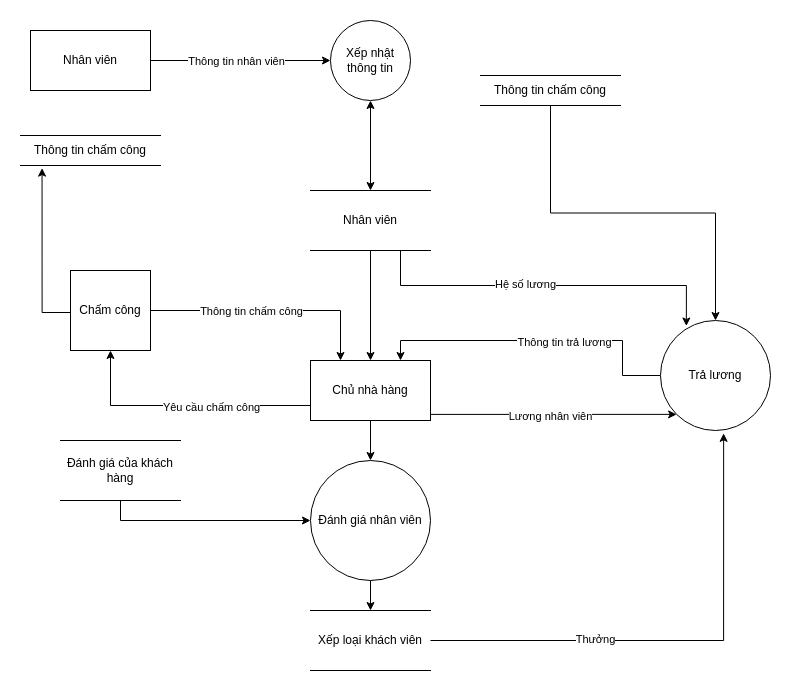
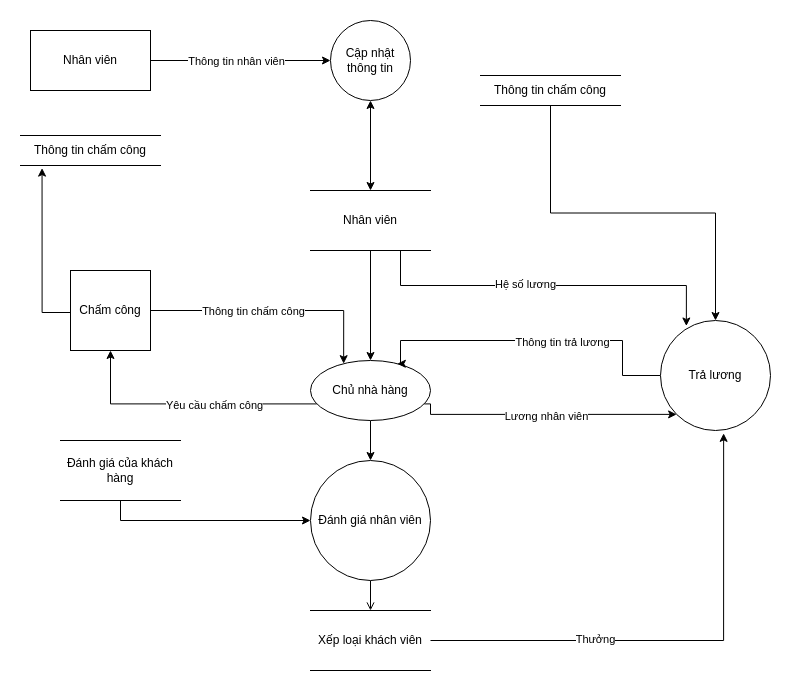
- <mxCell id="13" value="Xếp nhật thông tin" style="ellipse;whiteSpace=wrap;html=1;aspect=fixed;" vertex="1" parent="1"><mxGeometry x="330" y="20" width="80" height="80" as="geometry" /></mxCell>
+ <mxCell id="13" value="Cập nhật thông tin" style="ellipse;whiteSpace=wrap;html=1;aspect=fixed;" vertex="1" parent="1"><mxGeometry x="330" y="20" width="80" height="80" as="geometry" /></mxCell>
- <mxCell id="7" value="Chủ nhà hàng" style="rounded=0;whiteSpace=wrap;html=1;" vertex="1" parent="1"><mxGeometry x="310" y="360" width="120" height="60" as="geometry" /></mxCell>
+ <mxCell id="7" value="Chủ nhà hàng" style="ellipse;whiteSpace=wrap;html=1;" vertex="1" parent="1"><mxGeometry x="310" y="360" width="120" height="60" as="geometry" /></mxCell>
- <mxCell id="27" style="edgeStyle=orthogonalEdgeStyle;rounded=0;orthogonalLoop=1;jettySize=auto;html=1;exitX=0.5;exitY=1;exitDx=0;exitDy=0;entryX=0.5;entryY=0;entryDx=0;entryDy=0;startArrow=none;startFill=0;" edge="1" parent="1" source="28" target="33"><mxGeometry relative="1" as="geometry" /></mxCell>
+ <mxCell id="27" style="edgeStyle=orthogonalEdgeStyle;rounded=0;orthogonalLoop=1;jettySize=auto;html=1;exitX=0.5;exitY=1;exitDx=0;exitDy=0;entryX=0.5;entryY=0;entryDx=0;entryDy=0;startArrow=none;startFill=0;endArrow=open;" edge="1" parent="1" source="28" target="33"><mxGeometry relative="1" as="geometry" /></mxCell>
